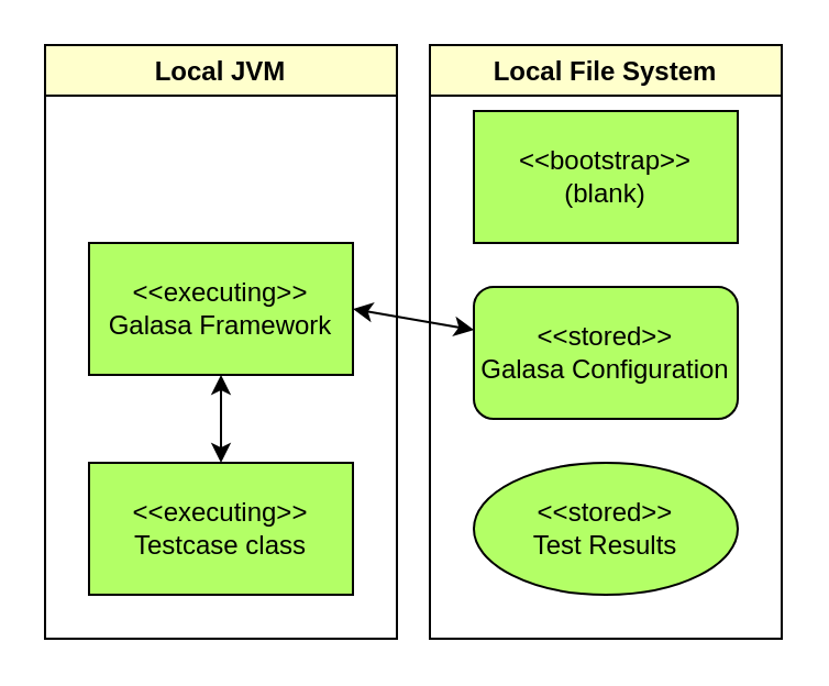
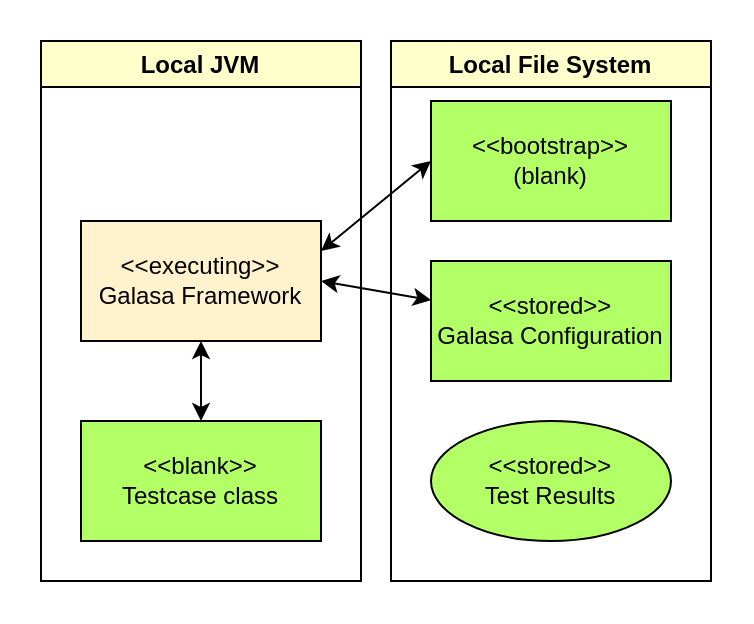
+ <mxCell id="10" value="" style="endArrow=classic;startArrow=classic;html=1;rounded=0;exitX=0;exitY=0.5;exitDx=0;exitDy=0;entryX=1;entryY=0.25;entryDx=0;entryDy=0;" parent="1" source="3" target="8" edge="1"><mxGeometry width="50" height="50" relative="1" as="geometry"><mxPoint x="305" y="220" as="sourcePoint" /><mxPoint x="165" y="120" as="targetPoint" /></mxGeometry></mxCell>
- <mxCell id="8" value="&amp;lt;&amp;lt;executing&amp;gt;&amp;gt;&lt;br&gt;Galasa Framework" style="rounded=0;whiteSpace=wrap;html=1;fillColor=#B3FF66;" parent="7" vertex="1"><mxGeometry x="20" y="90" width="120" height="60" as="geometry" /></mxCell>
+ <mxCell id="8" value="&amp;lt;&amp;lt;executing&amp;gt;&amp;gt;&lt;br&gt;Galasa Framework" style="rounded=0;whiteSpace=wrap;html=1;fillColor=#fff2cc;" parent="7" vertex="1"><mxGeometry x="20" y="90" width="120" height="60" as="geometry" /></mxCell>
- <mxCell id="5" value="&amp;lt;&amp;lt;stored&amp;gt;&amp;gt;&lt;br&gt;Galasa Configuration" style="whiteSpace=wrap;html=1;fillColor=#B3FF66;rounded=1;" parent="2" vertex="1"><mxGeometry x="20" y="110" width="120" height="60" as="geometry" /></mxCell>
+ <mxCell id="5" value="&amp;lt;&amp;lt;stored&amp;gt;&amp;gt;&lt;br&gt;Galasa Configuration" style="rounded=0;whiteSpace=wrap;html=1;fillColor=#B3FF66;" parent="2" vertex="1"><mxGeometry x="20" y="110" width="120" height="60" as="geometry" /></mxCell>
- <mxCell id="6" value="&amp;lt;&amp;lt;executing&amp;gt;&amp;gt;&lt;br&gt;Testcase class" style="rounded=0;whiteSpace=wrap;html=1;fillColor=#B3FF66;" parent="1" vertex="1"><mxGeometry x="40" y="210" width="120" height="60" as="geometry" /></mxCell>
+ <mxCell id="6" value="&amp;lt;&amp;lt;blank&amp;gt;&amp;gt;&lt;br&gt;Testcase class" style="rounded=0;whiteSpace=wrap;html=1;fillColor=#B3FF66;" parent="1" vertex="1"><mxGeometry x="40" y="210" width="120" height="60" as="geometry" /></mxCell>
